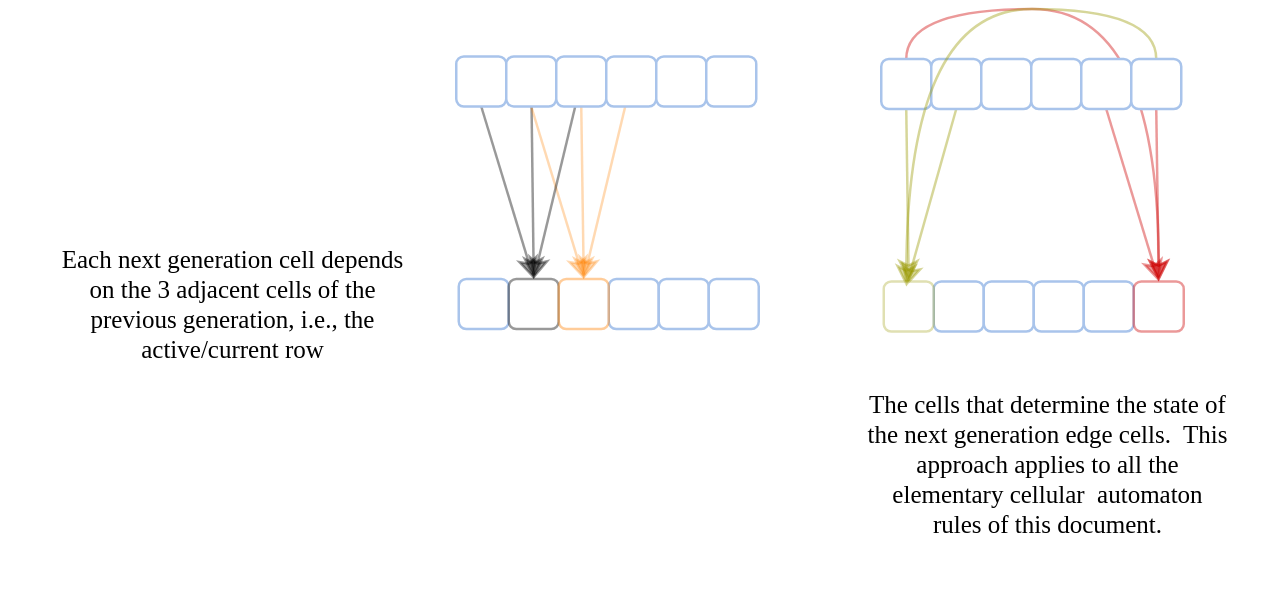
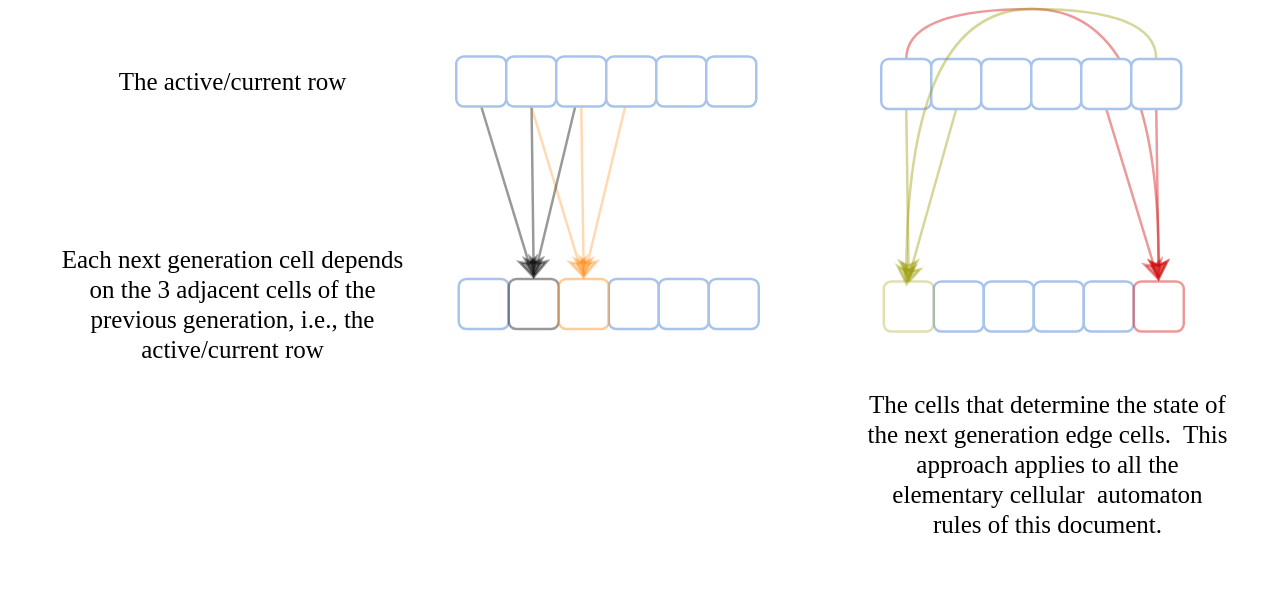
+ <mxCell id="19" value="The active/current row" style="text;html=1;strokeColor=none;fillColor=none;align=center;verticalAlign=middle;whiteSpace=wrap;rounded=0;fontSize=10;fontFamily=Gafata;" vertex="1" parent="1"><mxGeometry x="41" y="20.5" width="104" height="23" as="geometry" /></mxCell>
